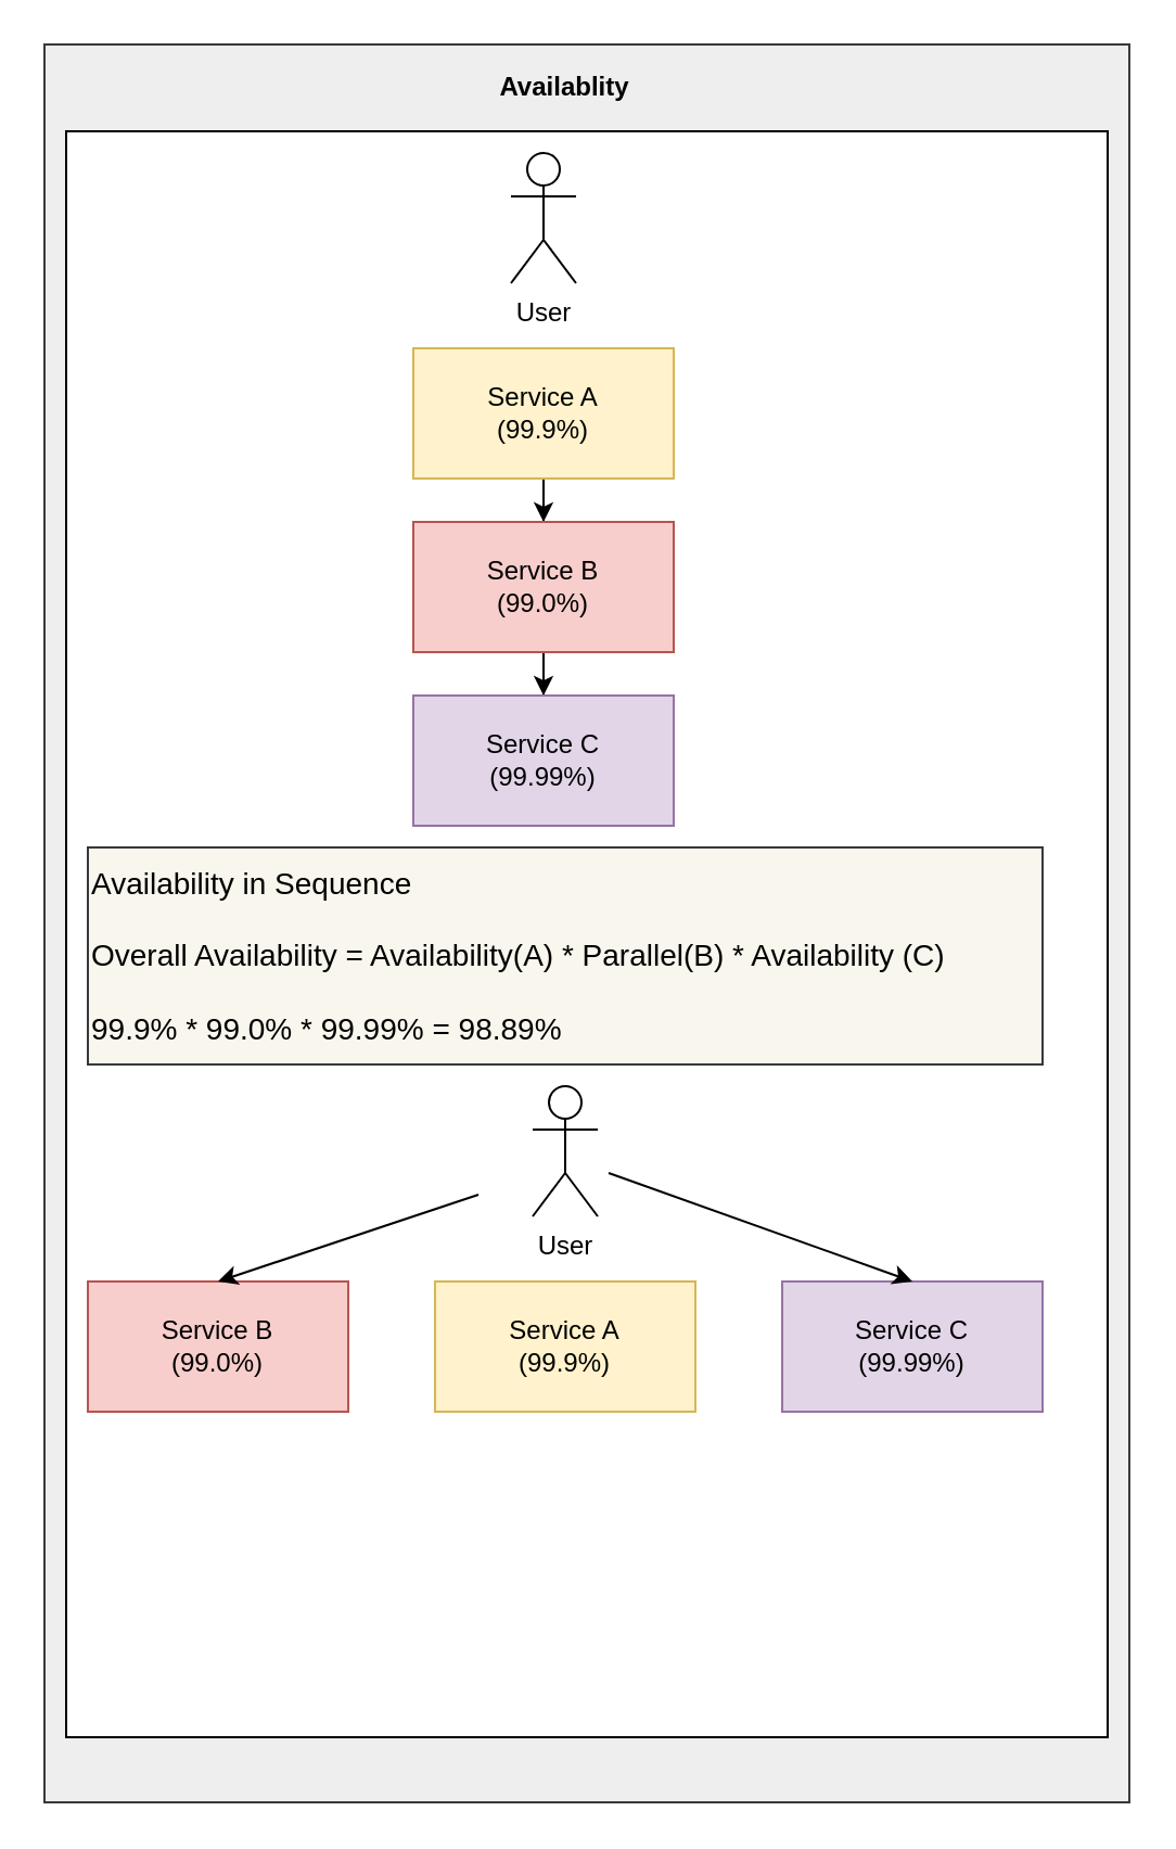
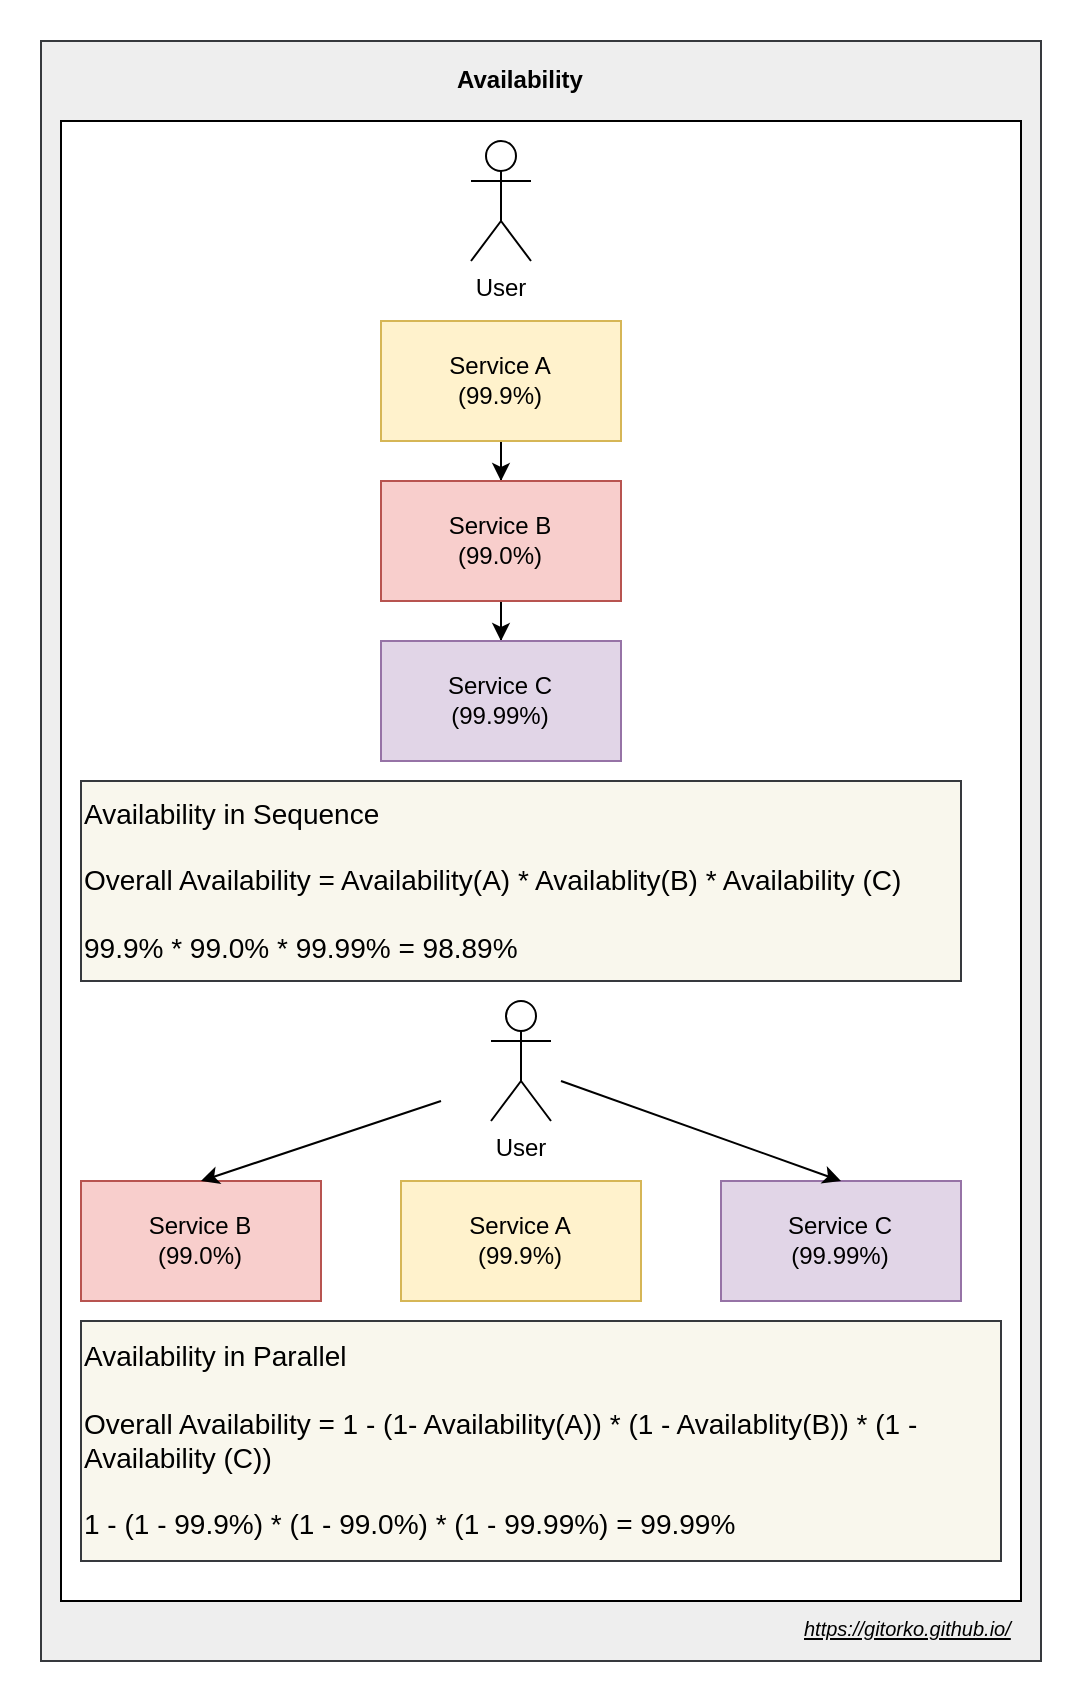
- <mxCell id="17" value="Availablity" style="text;html=1;strokeColor=none;fillColor=none;align=center;verticalAlign=middle;whiteSpace=wrap;rounded=0;fontStyle=1" parent="1" vertex="1"><mxGeometry x="210" y="30" width="100" height="20" as="geometry" /></mxCell>
+ <mxCell id="17" value="Availability" style="text;html=1;strokeColor=none;fillColor=none;align=center;verticalAlign=middle;whiteSpace=wrap;rounded=0;fontStyle=1" parent="1" vertex="1"><mxGeometry x="210" y="30" width="100" height="20" as="geometry" /></mxCell>
- <mxCell id="10" value="&lt;font style=&quot;font-size: 14px&quot;&gt;Availability in Sequence&lt;br&gt;&lt;br&gt;Overall Availability = Availability(A) * Parallel(B) * Availability (C)&lt;br&gt;&lt;br&gt;99.9% * 99.0% * 99.99% = 98.89%&lt;/font&gt;" style="text;html=1;strokeColor=#36393d;fillColor=#f9f7ed;align=left;verticalAlign=middle;whiteSpace=wrap;rounded=0;fontStyle=0" parent="1" vertex="1"><mxGeometry x="40" y="390" width="440" height="100" as="geometry" /></mxCell>
+ <mxCell id="10" value="&lt;font style=&quot;font-size: 14px&quot;&gt;Availability in Sequence&lt;br&gt;&lt;br&gt;Overall Availability = Availability(A) * Availablity(B) * Availability (C)&lt;br&gt;&lt;br&gt;99.9% * 99.0% * 99.99% = 98.89%&lt;/font&gt;" style="text;html=1;strokeColor=#36393d;fillColor=#f9f7ed;align=left;verticalAlign=middle;whiteSpace=wrap;rounded=0;fontStyle=0" parent="1" vertex="1"><mxGeometry x="40" y="390" width="440" height="100" as="geometry" /></mxCell>
+ <mxCell id="15" value="&lt;font style=&quot;font-size: 14px&quot;&gt;Availability in Parallel&lt;br&gt;&lt;br&gt;Overall Availability = 1 - (1- Availability(A)) * (1 - Availablity(B)) * (1 - Availability (C))&lt;br&gt;&lt;br&gt;1 - (1 - 99.9%) * (1 - 99.0%) * (1 - 99.99%) = 99.99%&lt;/font&gt;" style="text;html=1;strokeColor=#36393d;fillColor=#f9f7ed;align=left;verticalAlign=middle;whiteSpace=wrap;rounded=0;fontStyle=0" parent="1" vertex="1"><mxGeometry x="40" y="660" width="460" height="120" as="geometry" /></mxCell>
+ <mxCell id="16" value="&lt;i&gt;&lt;u&gt;&lt;font style=&quot;font-size: 10px&quot;&gt;https://gitorko.github.io/&lt;/font&gt;&lt;/u&gt;&lt;/i&gt;" style="text;html=1;" parent="1" vertex="1"><mxGeometry x="400" y="800" width="110" height="30" as="geometry" /></mxCell>
